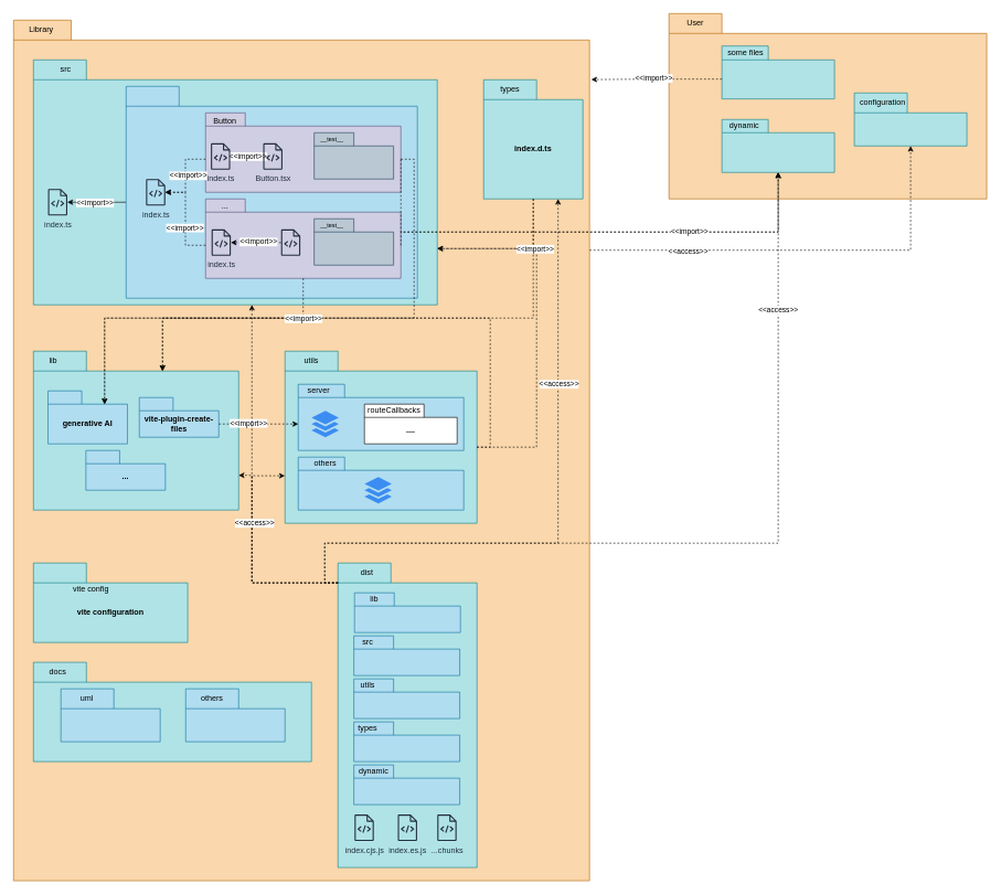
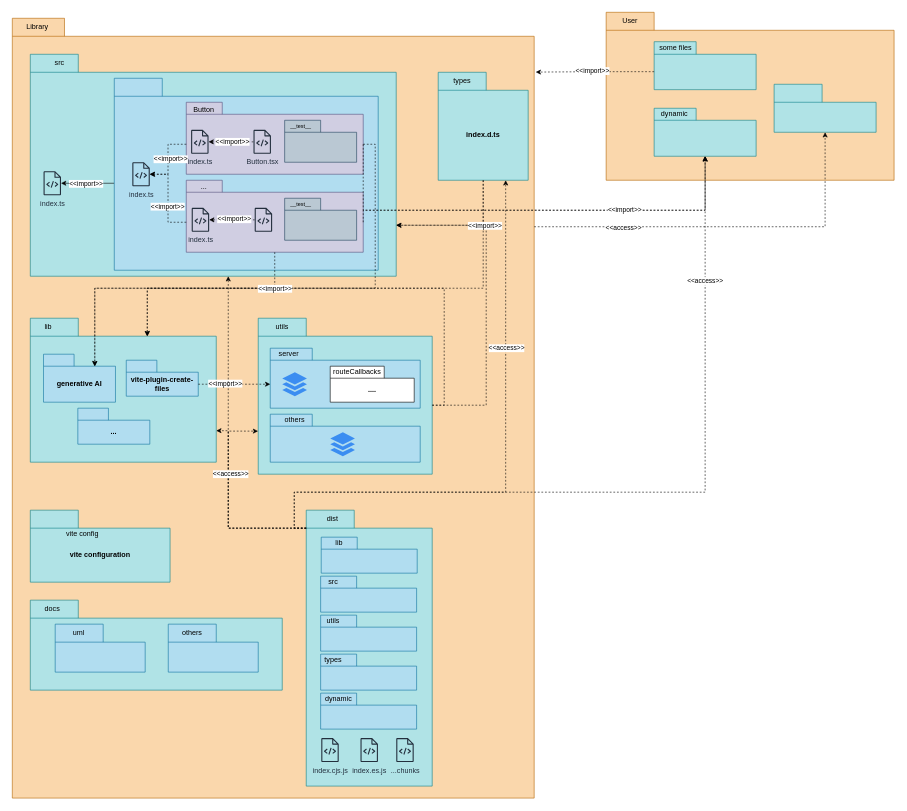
- <mxCell id="112" value="configuration" style="text;html=1;align=center;verticalAlign=middle;whiteSpace=wrap;rounded=0;" vertex="1" parent="1"><mxGeometry x="1303" y="140" width="60" height="30" as="geometry" /></mxCell>
- <mxCell id="15" value="Button.tsx" style="sketch=0;outlineConnect=0;fontColor=#232F3E;gradientColor=none;fillColor=#232F3D;strokeColor=none;dashed=0;verticalLabelPosition=bottom;verticalAlign=top;align=center;html=1;fontSize=12;fontStyle=0;aspect=fixed;pointerEvents=1;shape=mxgraph.aws4.source_code;" vertex="1" parent="9"><mxGeometry x="87" y="46" width="29.23" height="40" as="geometry" /></mxCell>
+ <mxCell id="15" value="Button.tsx" style="sketch=0;outlineConnect=0;fontColor=#232F3E;gradientColor=none;fillColor=#232F3D;strokeColor=none;dashed=0;verticalLabelPosition=bottom;verticalAlign=top;align=center;html=1;fontSize=12;fontStyle=0;aspect=fixed;pointerEvents=1;shape=mxgraph.aws4.source_code;" vertex="1" parent="9"><mxGeometry x="112" y="46" width="29.23" height="40" as="geometry" /></mxCell>
